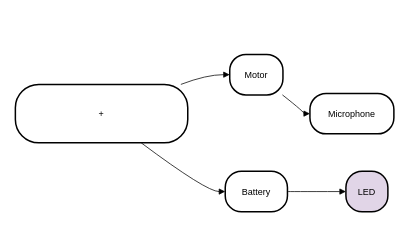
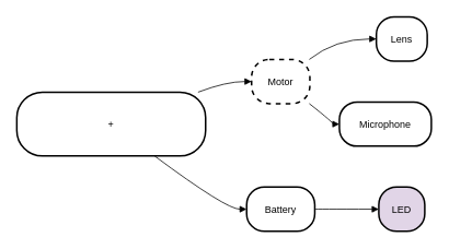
+ <mxCell id="4" value="Lens" style="rounded=1;arcSize=40;strokeWidth=2" vertex="1" parent="1"><mxGeometry x="458" y="20" width="62" height="54" as="geometry" /></mxCell>
+ <mxCell id="9" value="" style="curved=1;startArrow=none;endArrow=block;exitX=0.99;exitY=0;entryX=0;entryY=0.5;" edge="1" parent="1" source="3" target="4"><mxGeometry relative="1" as="geometry"><Array as="points"><mxPoint x="408" y="47" /></Array></mxGeometry></mxCell>
- <mxCell id="3" value="Motor" style="rounded=1;arcSize=40;strokeWidth=2" vertex="1" parent="1"><mxGeometry x="306" y="72" width="71" height="54" as="geometry" /></mxCell>
+ <mxCell id="3" value="Motor" style="rounded=1;arcSize=40;strokeWidth=2;dashed=1;" vertex="1" parent="1"><mxGeometry x="306" y="72" width="71" height="54" as="geometry" /></mxCell>
